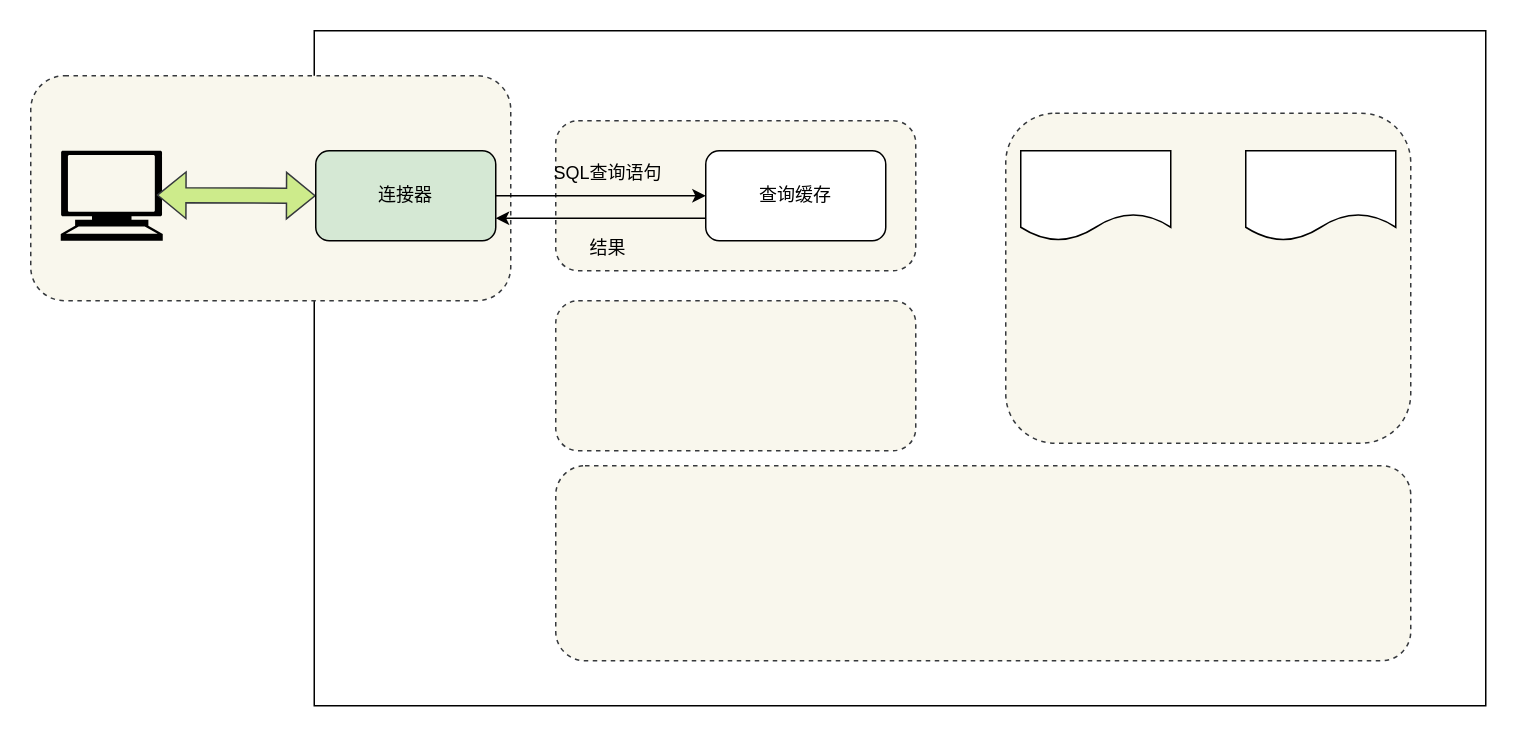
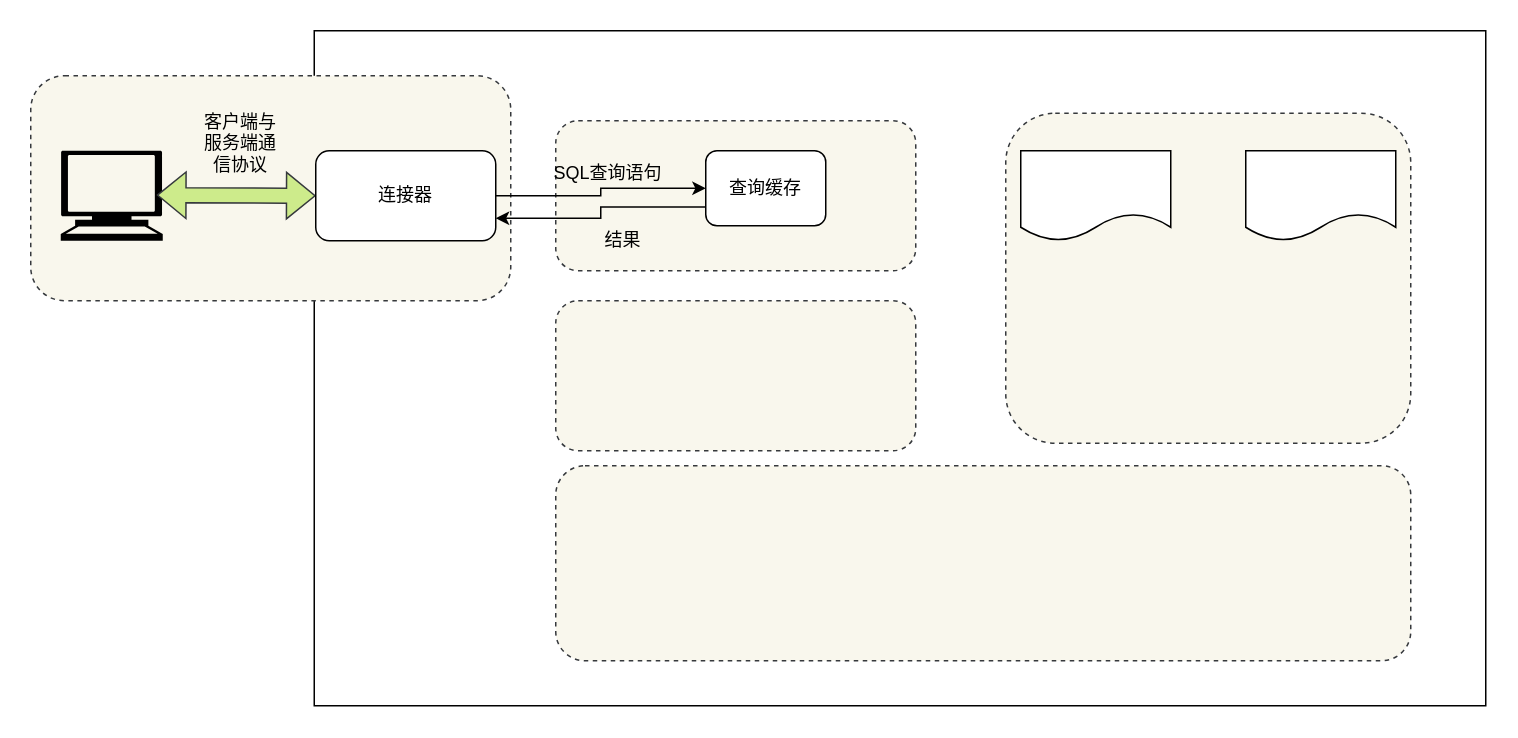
+ <mxCell id="8" value="客户端与服务端通信协议" style="text;html=1;strokeColor=none;fillColor=none;align=center;verticalAlign=middle;whiteSpace=wrap;rounded=0;" vertex="1" parent="1"><mxGeometry x="130" y="80" width="60" height="30" as="geometry" /></mxCell>
- <mxCell id="7" value="连接器" style="rounded=1;whiteSpace=wrap;html=1;fillColor=#d5e8d4;" vertex="1" parent="1"><mxGeometry x="210" y="100" width="120" height="60" as="geometry" /></mxCell>
+ <mxCell id="7" value="连接器" style="rounded=1;whiteSpace=wrap;html=1;" vertex="1" parent="1"><mxGeometry x="210" y="100" width="120" height="60" as="geometry" /></mxCell>
- <mxCell id="15" value="查询缓存" style="rounded=1;whiteSpace=wrap;html=1;" vertex="1" parent="1"><mxGeometry x="470" y="100" width="120" height="60" as="geometry" /></mxCell>
+ <mxCell id="15" value="查询缓存" style="rounded=1;whiteSpace=wrap;html=1;" vertex="1" parent="1"><mxGeometry x="470" y="100" width="80" height="50" as="geometry" /></mxCell>
- <mxCell id="17" value="结果" style="text;html=1;strokeColor=none;fillColor=none;align=center;verticalAlign=middle;whiteSpace=wrap;rounded=0;" vertex="1" parent="1"><mxGeometry x="375" y="150" width="60" height="30" as="geometry" /></mxCell>
+ <mxCell id="17" value="结果" style="text;html=1;strokeColor=none;fillColor=none;align=center;verticalAlign=middle;whiteSpace=wrap;rounded=0;" vertex="1" parent="1"><mxGeometry x="385" y="145" width="60" height="30" as="geometry" /></mxCell>
